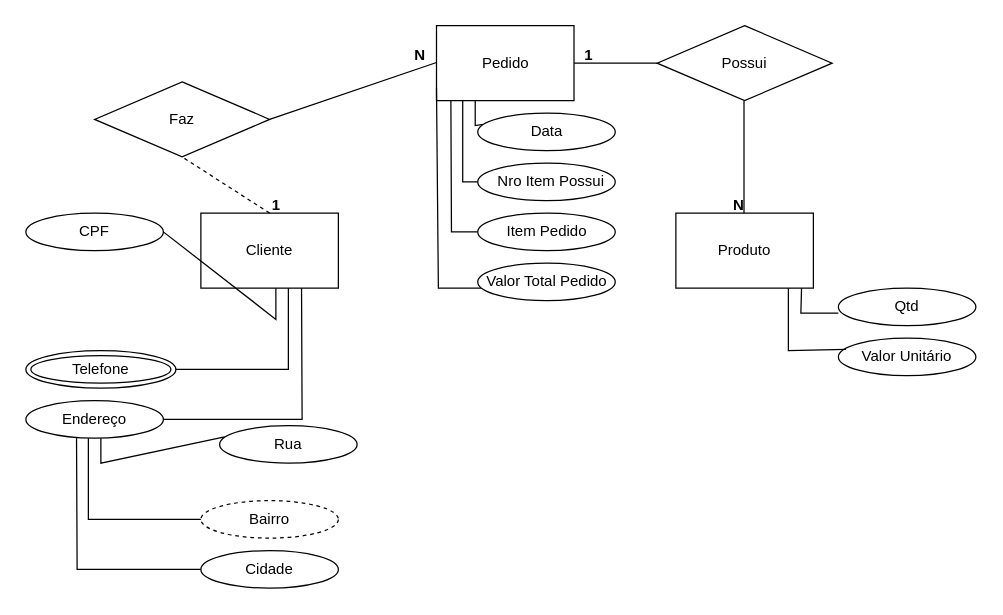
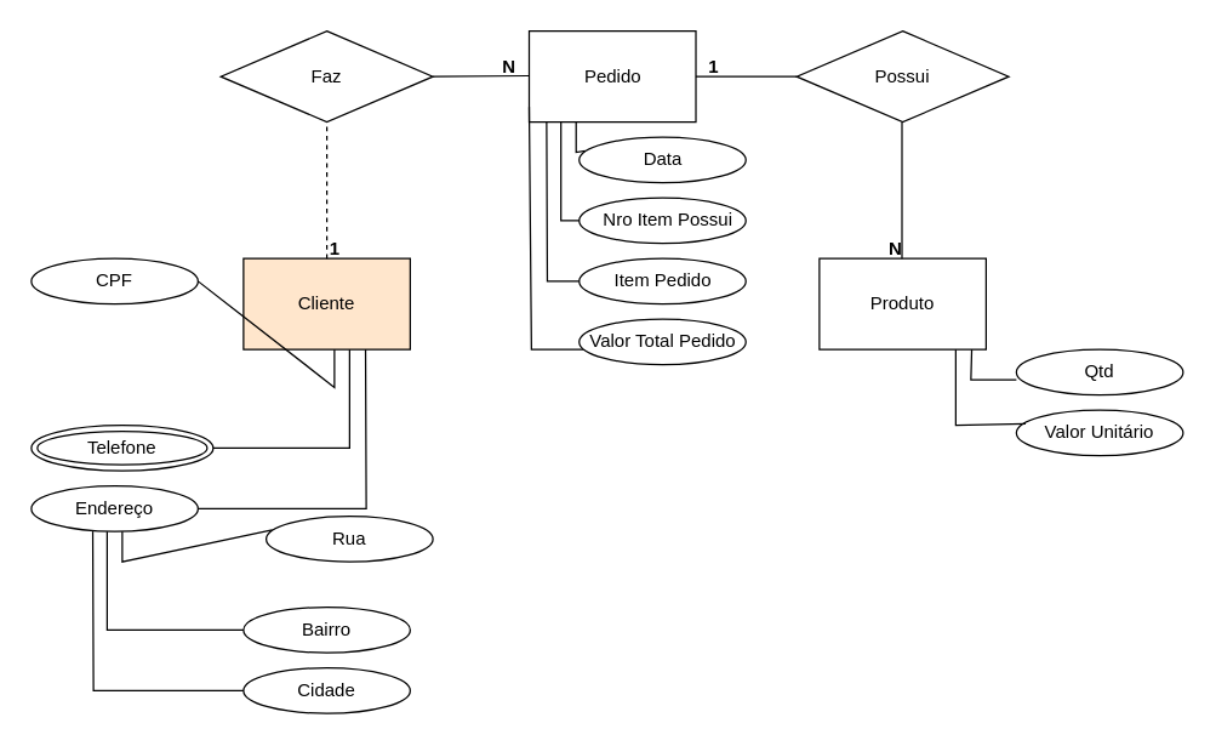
- <mxCell id="3" value="Faz" style="rhombus;whiteSpace=wrap;html=1;" parent="1" vertex="1"><mxGeometry x="75" y="65" width="140" height="60" as="geometry" /></mxCell>
+ <mxCell id="3" value="Faz" style="rhombus;whiteSpace=wrap;html=1;" parent="1" vertex="1"><mxGeometry x="145" y="20" width="140" height="60" as="geometry" /></mxCell>
- <mxCell id="2" value="Cliente" style="rounded=0;whiteSpace=wrap;html=1;" parent="1" vertex="1"><mxGeometry x="160" y="170" width="110" height="60" as="geometry" /></mxCell>
+ <mxCell id="2" value="Cliente" style="rounded=0;whiteSpace=wrap;html=1;fillColor=#ffe6cc;" parent="1" vertex="1"><mxGeometry x="160" y="170" width="110" height="60" as="geometry" /></mxCell>
- <mxCell id="9" value="Bairro" style="ellipse;whiteSpace=wrap;html=1;dashed=1;" parent="1" vertex="1"><mxGeometry x="160" y="400" width="110" height="30" as="geometry" /></mxCell>
+ <mxCell id="9" value="Bairro" style="ellipse;whiteSpace=wrap;html=1;" parent="1" vertex="1"><mxGeometry x="160" y="400" width="110" height="30" as="geometry" /></mxCell>
